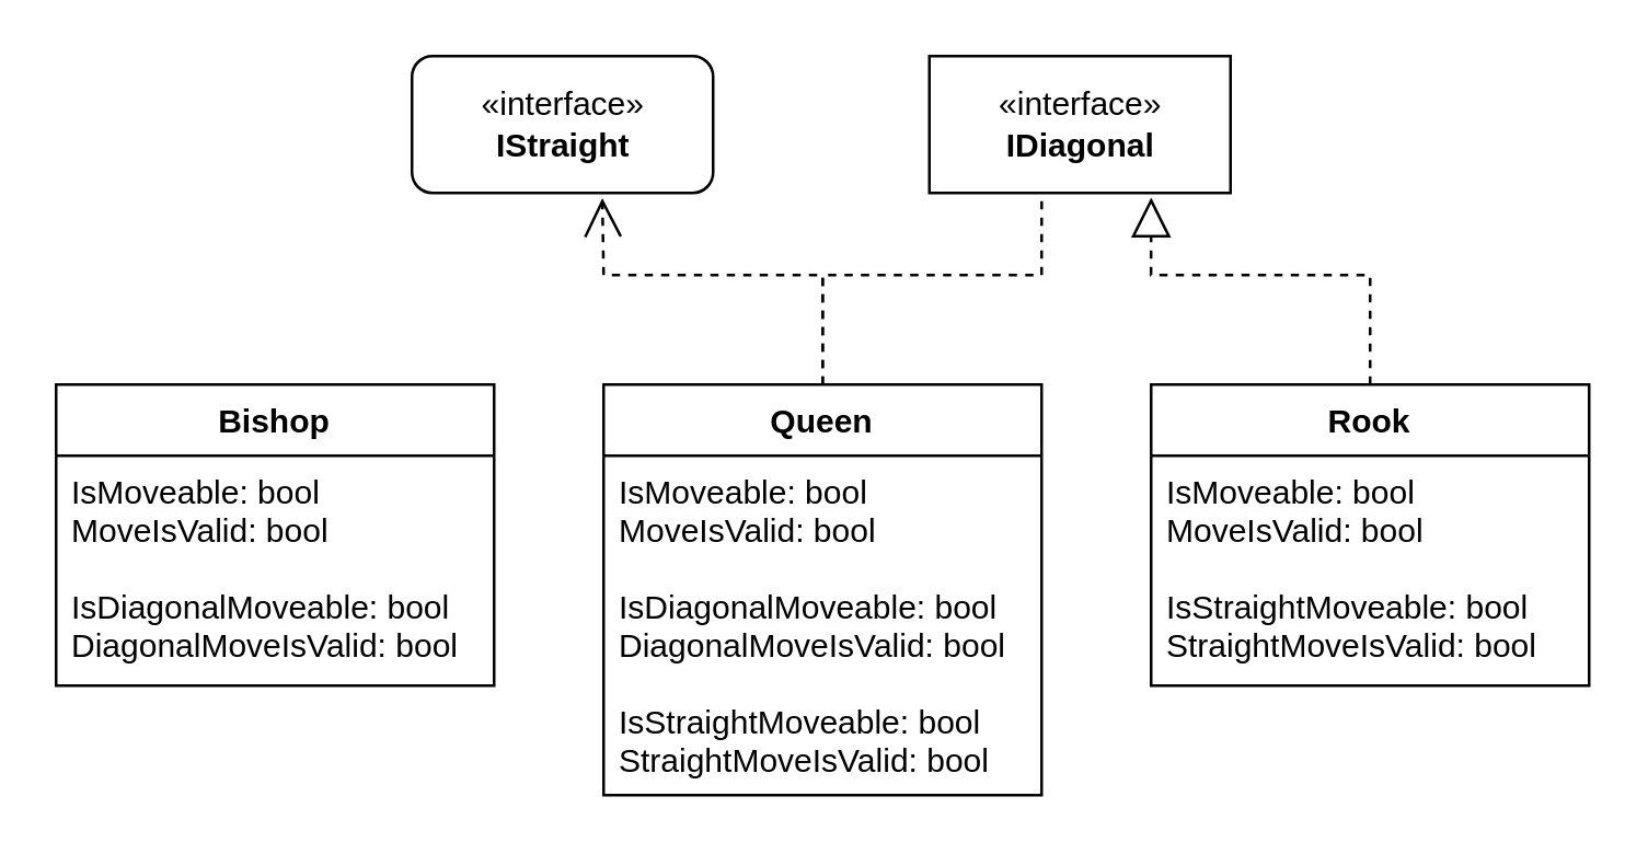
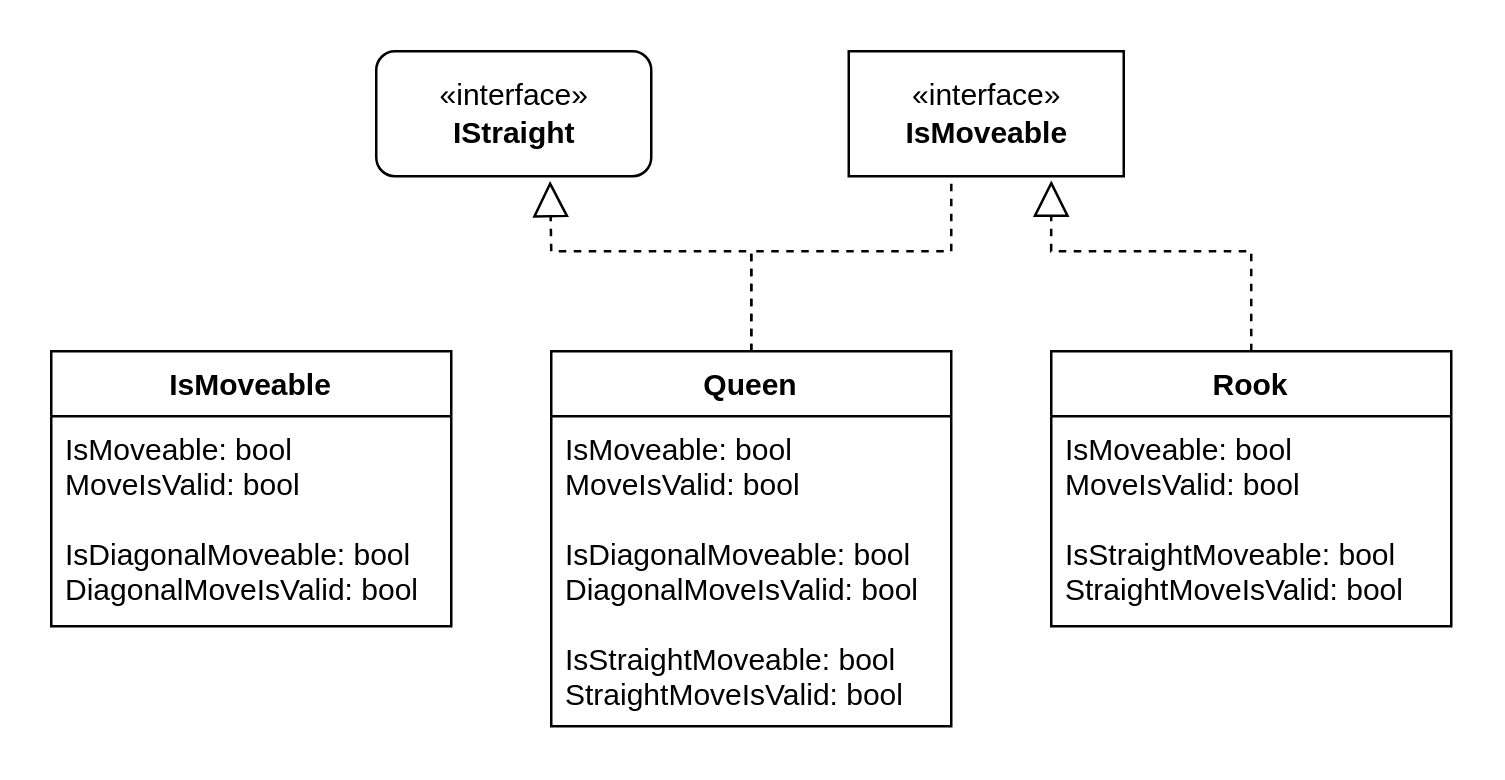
- <mxCell id="3" value="«interface»&lt;br&gt;&lt;b&gt;IDiagonal&lt;/b&gt;" style="html=1;" vertex="1" parent="1"><mxGeometry x="339" y="20" width="110" height="50" as="geometry" /></mxCell>
+ <mxCell id="3" value="«interface»&lt;br&gt;&lt;b&gt;IsMoveable&lt;/b&gt;" style="html=1;" vertex="1" parent="1"><mxGeometry x="339" y="20" width="110" height="50" as="geometry" /></mxCell>
- <mxCell id="11" value="" style="endArrow=open;dashed=1;endFill=0;endSize=12;html=1;rounded=0;exitX=0.5;exitY=0;exitDx=0;exitDy=0;entryX=0.632;entryY=1.037;entryDx=0;entryDy=0;entryPerimeter=0;" edge="1" parent="1" source="4" target="2"><mxGeometry width="160" relative="1" as="geometry"><mxPoint x="140" y="200" as="sourcePoint" /><mxPoint x="300" y="200" as="targetPoint" /><Array as="points"><mxPoint x="300" y="100" /><mxPoint x="220" y="100" /></Array></mxGeometry></mxCell>
+ <mxCell id="11" value="" style="endArrow=block;dashed=1;endFill=0;endSize=12;html=1;rounded=0;exitX=0.5;exitY=0;exitDx=0;exitDy=0;entryX=0.632;entryY=1.037;entryDx=0;entryDy=0;entryPerimeter=0;" edge="1" parent="1" source="4" target="2"><mxGeometry width="160" relative="1" as="geometry"><mxPoint x="140" y="200" as="sourcePoint" /><mxPoint x="300" y="200" as="targetPoint" /><Array as="points"><mxPoint x="300" y="100" /><mxPoint x="220" y="100" /></Array></mxGeometry></mxCell>
- <mxCell id="8" value="Bishop" style="swimlane;fontStyle=1;align=center;verticalAlign=top;childLayout=stackLayout;horizontal=1;startSize=26;horizontalStack=0;resizeParent=1;resizeParentMax=0;resizeLast=0;collapsible=1;marginBottom=0;" vertex="1" parent="1"><mxGeometry x="20" y="140" width="160" height="110" as="geometry" /></mxCell>
+ <mxCell id="8" value="IsMoveable" style="swimlane;fontStyle=1;align=center;verticalAlign=top;childLayout=stackLayout;horizontal=1;startSize=26;horizontalStack=0;resizeParent=1;resizeParentMax=0;resizeLast=0;collapsible=1;marginBottom=0;" vertex="1" parent="1"><mxGeometry x="20" y="140" width="160" height="110" as="geometry" /></mxCell>
